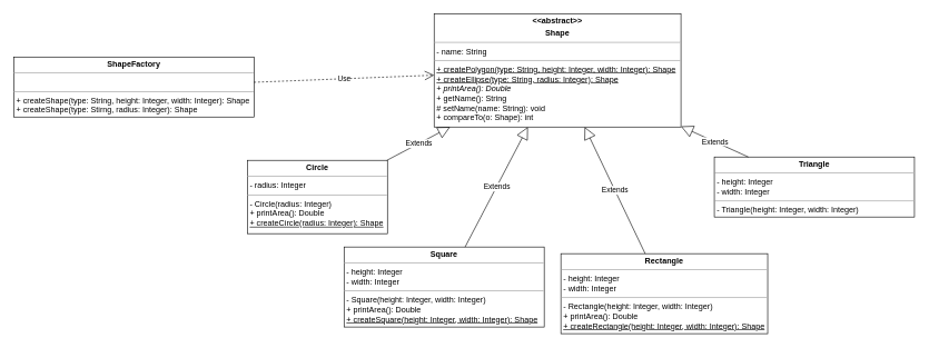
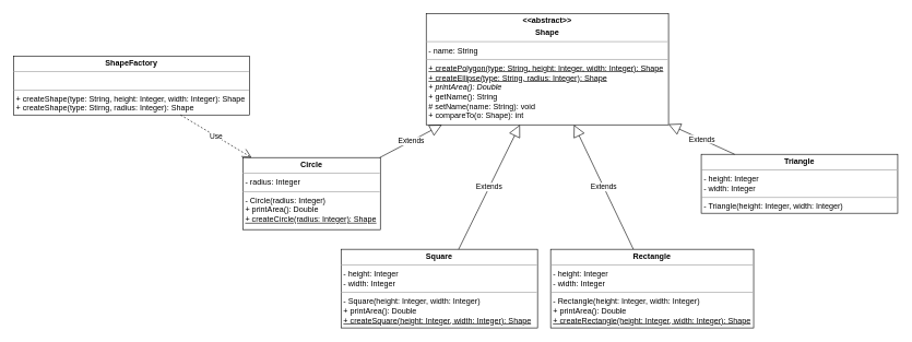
- <mxCell id="12" value="Use" style="endArrow=open;endSize=12;dashed=1;html=1;" edge="1" parent="1" source="2" target="3"><mxGeometry width="160" relative="1" as="geometry"><mxPoint x="267" y="74.6" as="sourcePoint" /><mxPoint x="657" y="95.4" as="targetPoint" /></mxGeometry></mxCell>
+ <mxCell id="12" value="Use" style="endArrow=open;endSize=12;dashed=1;html=1;" edge="1" parent="1" source="2" target="4"><mxGeometry width="160" relative="1" as="geometry"><mxPoint x="267" y="74.6" as="sourcePoint" /><mxPoint x="657" y="95.4" as="targetPoint" /></mxGeometry></mxCell>
- <mxCell id="5" value="&lt;p style=&quot;margin: 0px ; margin-top: 4px ; text-align: center&quot;&gt;&lt;b&gt;Square&lt;/b&gt;&lt;/p&gt;&lt;hr size=&quot;1&quot;&gt;&lt;p style=&quot;margin: 0px ; margin-left: 4px&quot;&gt;- height: Integer&lt;/p&gt;&lt;p style=&quot;margin: 0px ; margin-left: 4px&quot;&gt;- width: Integer&lt;/p&gt;&lt;hr size=&quot;1&quot;&gt;&lt;p style=&quot;margin: 0px ; margin-left: 4px&quot;&gt;- Square(height: Integer, width: Integer)&lt;/p&gt;&lt;p style=&quot;margin: 0px ; margin-left: 4px&quot;&gt;+ printArea(): Double&lt;/p&gt;&lt;p style=&quot;margin: 0px ; margin-left: 4px&quot;&gt;&lt;u&gt;+ createSquare(height: Integer, width: Integer): Shape&lt;/u&gt;&lt;/p&gt;&lt;p style=&quot;margin: 0px ; margin-left: 4px&quot;&gt;&lt;br&gt;&lt;/p&gt;" style="verticalAlign=top;align=left;overflow=fill;fontSize=12;fontFamily=Helvetica;html=1;" vertex="1" parent="1"><mxGeometry x="515" y="370" width="300" height="120" as="geometry" /></mxCell>
+ <mxCell id="5" value="&lt;p style=&quot;margin: 0px ; margin-top: 4px ; text-align: center&quot;&gt;&lt;b&gt;Square&lt;/b&gt;&lt;/p&gt;&lt;hr size=&quot;1&quot;&gt;&lt;p style=&quot;margin: 0px ; margin-left: 4px&quot;&gt;- height: Integer&lt;/p&gt;&lt;p style=&quot;margin: 0px ; margin-left: 4px&quot;&gt;- width: Integer&lt;/p&gt;&lt;hr size=&quot;1&quot;&gt;&lt;p style=&quot;margin: 0px ; margin-left: 4px&quot;&gt;- Square(height: Integer, width: Integer)&lt;/p&gt;&lt;p style=&quot;margin: 0px ; margin-left: 4px&quot;&gt;+ printArea(): Double&lt;/p&gt;&lt;p style=&quot;margin: 0px ; margin-left: 4px&quot;&gt;&lt;u&gt;+ createSquare(height: Integer, width: Integer): Shape&lt;/u&gt;&lt;/p&gt;&lt;p style=&quot;margin: 0px ; margin-left: 4px&quot;&gt;&lt;br&gt;&lt;/p&gt;" style="verticalAlign=top;align=left;overflow=fill;fontSize=12;fontFamily=Helvetica;html=1;" vertex="1" parent="1"><mxGeometry x="520" y="380" width="300" height="120" as="geometry" /></mxCell>
